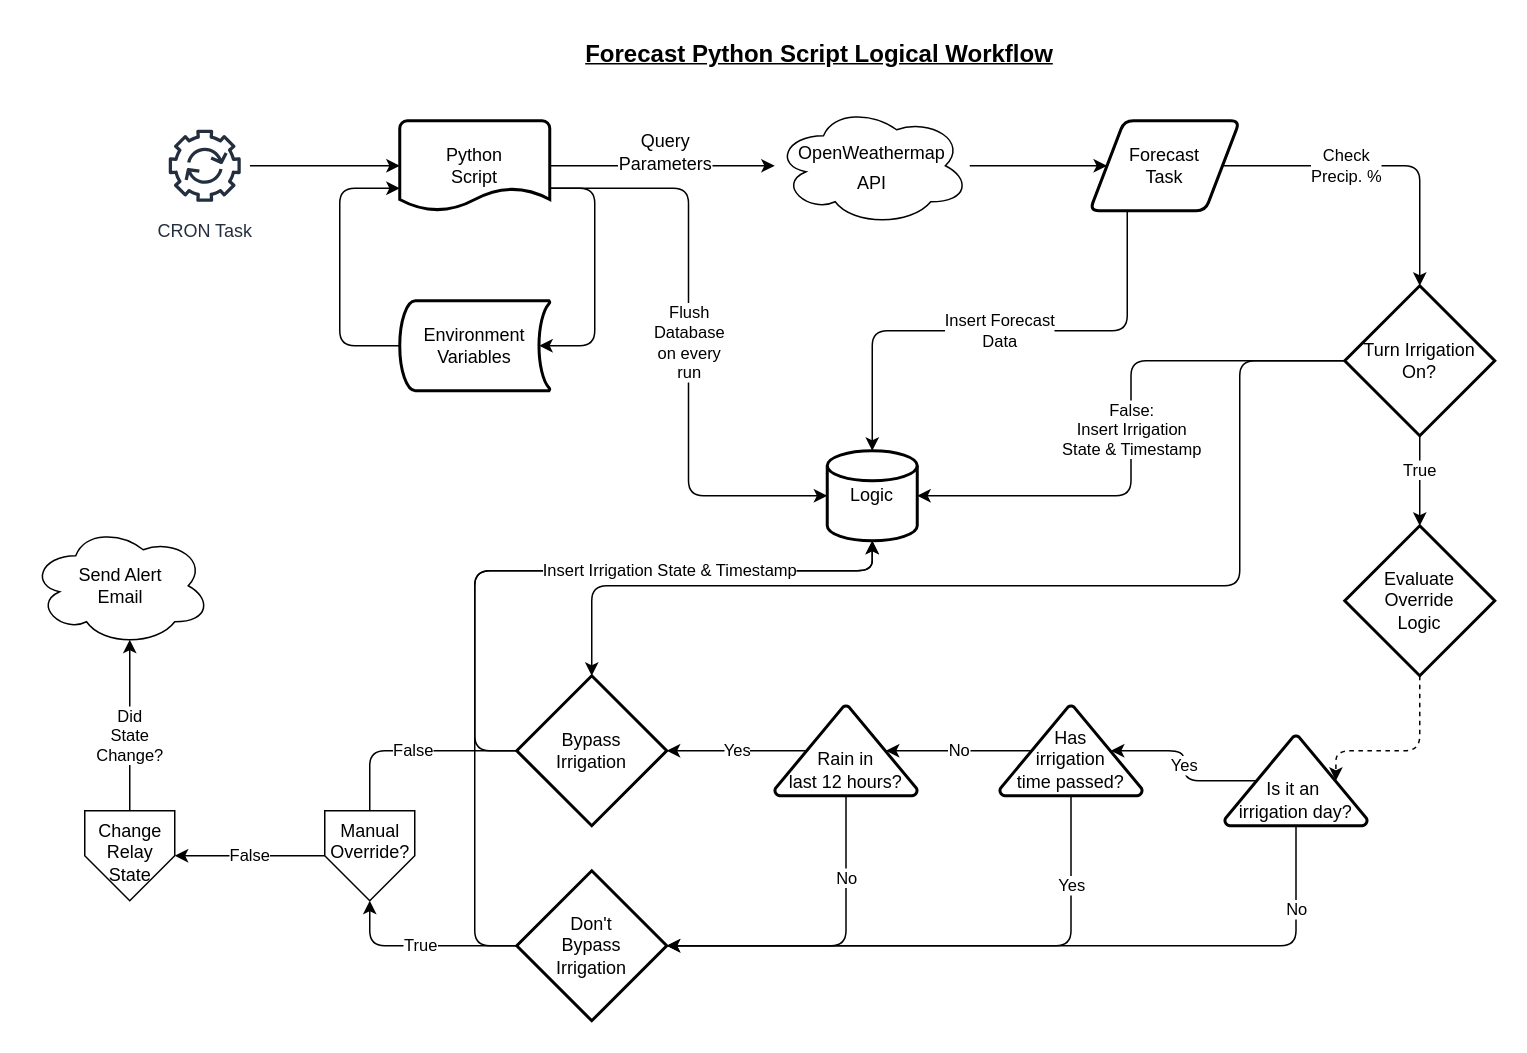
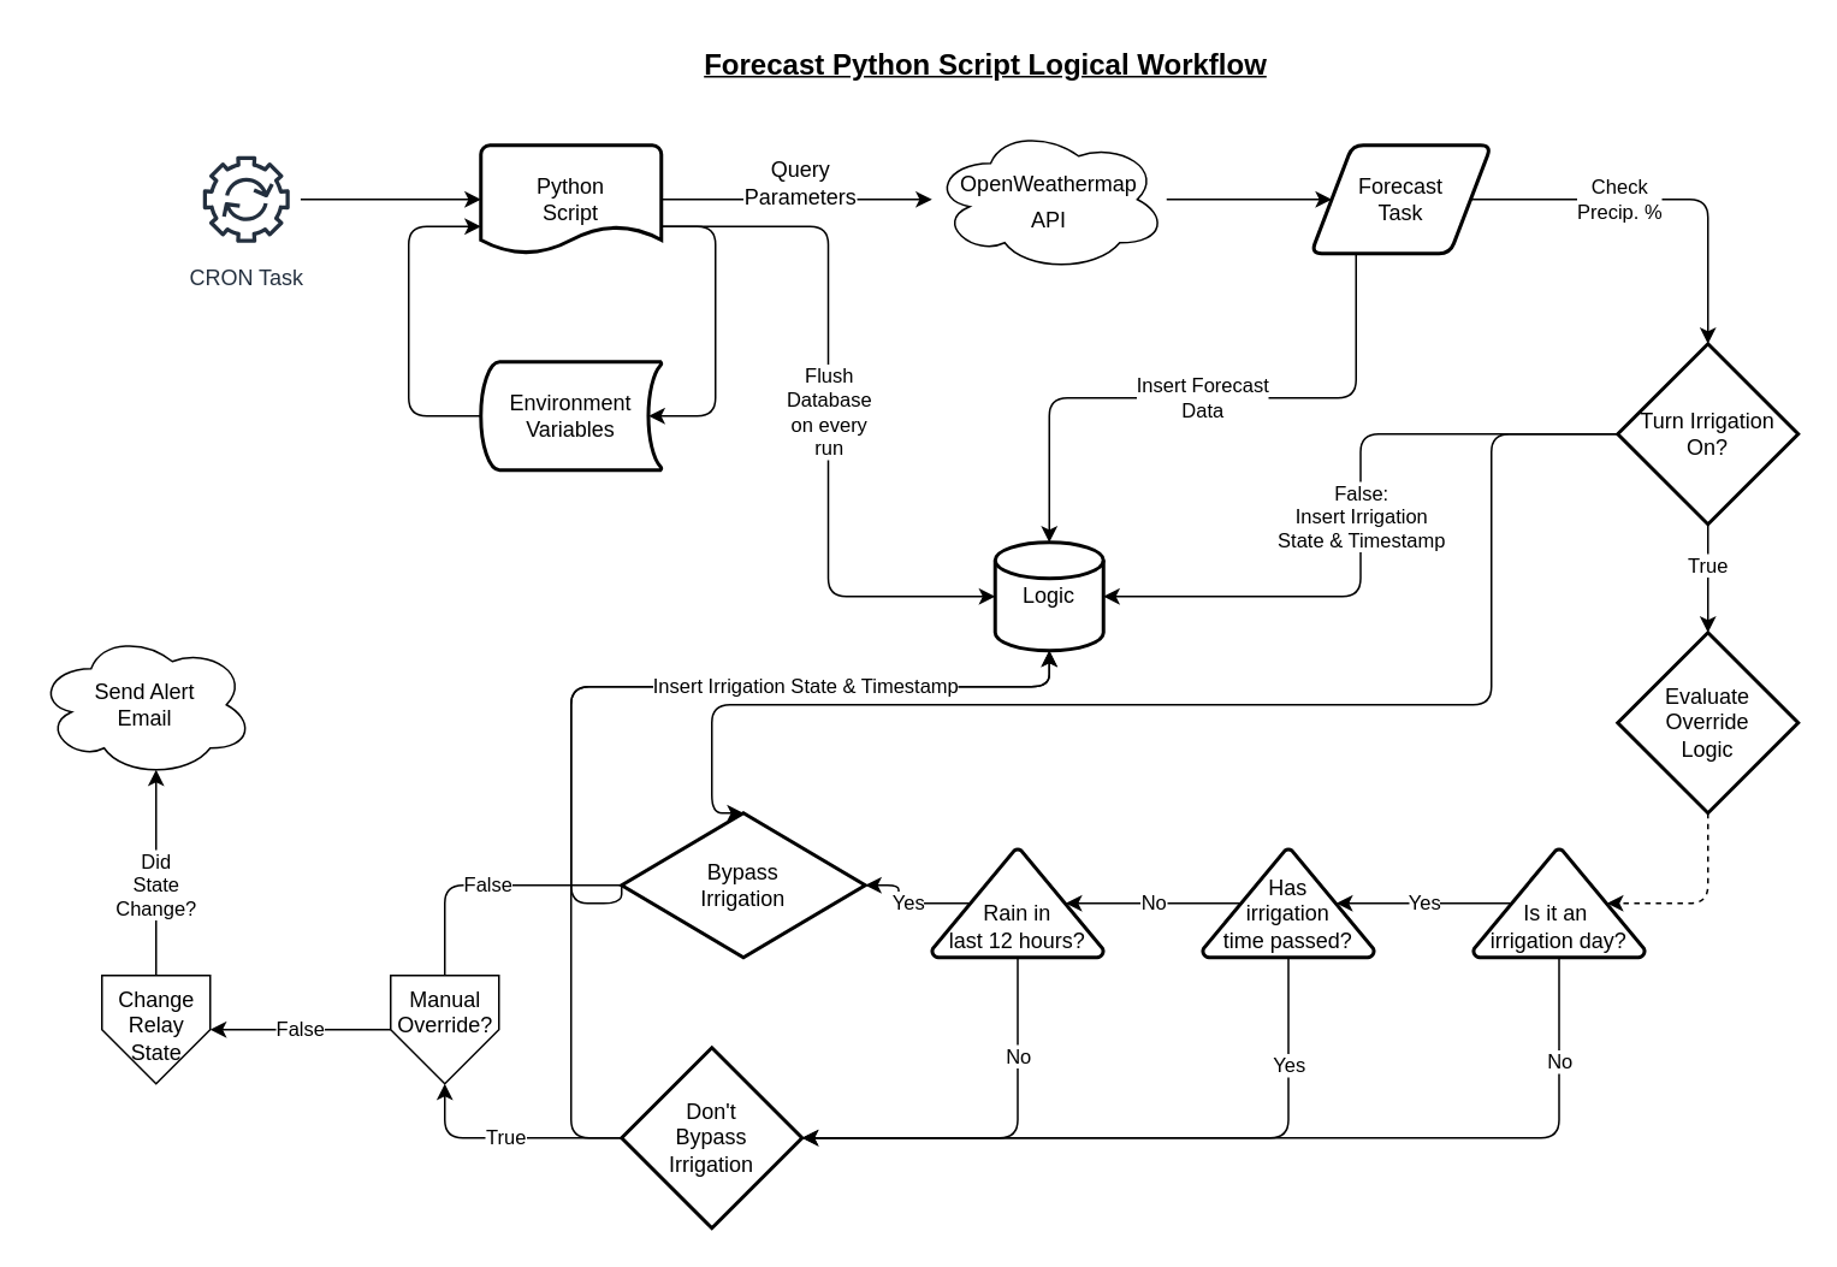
- <mxCell id="35" value="Bypass&lt;br&gt;Irrigation" style="strokeWidth=2;html=1;shape=mxgraph.flowchart.decision;whiteSpace=wrap;" parent="1" vertex="1"><mxGeometry x="344" y="450" width="100" height="100" as="geometry" /></mxCell>
+ <mxCell id="35" value="Bypass&lt;br&gt;Irrigation" style="strokeWidth=2;html=1;shape=mxgraph.flowchart.decision;whiteSpace=wrap;" parent="1" vertex="1"><mxGeometry x="344" y="450" width="135" height="80" as="geometry" /></mxCell>
- <mxCell id="29" value="Is it an&amp;nbsp;&lt;br&gt;irrigation day?" style="strokeWidth=2;html=1;shape=mxgraph.flowchart.extract_or_measurement;whiteSpace=wrap;verticalAlign=bottom;" parent="1" vertex="1"><mxGeometry x="816" y="490" width="95" height="60" as="geometry" /></mxCell>
+ <mxCell id="29" value="Is it an&amp;nbsp;&lt;br&gt;irrigation day?" style="strokeWidth=2;html=1;shape=mxgraph.flowchart.extract_or_measurement;whiteSpace=wrap;verticalAlign=bottom;" parent="1" vertex="1"><mxGeometry x="816" y="470" width="95" height="60" as="geometry" /></mxCell>
